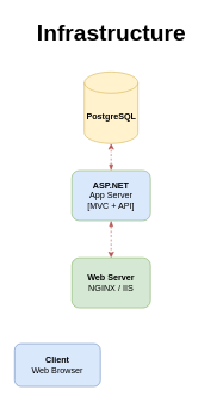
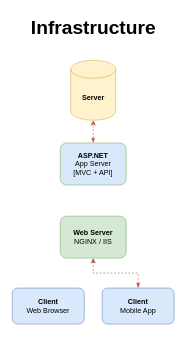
- <mxCell id="2" value="&lt;b&gt;PostgreSQL&lt;/b&gt;" style="shape=cylinder3;whiteSpace=wrap;html=1;boundedLbl=1;backgroundOutline=1;size=15;fillColor=#fff2cc;strokeColor=#d6b656;" parent="1" vertex="1"><mxGeometry x="117.5" y="100" width="75" height="100" as="geometry" /></mxCell>
+ <mxCell id="2" value="&lt;b&gt;Server&lt;/b&gt;" style="shape=cylinder3;whiteSpace=wrap;html=1;boundedLbl=1;backgroundOutline=1;size=15;fillColor=#fff2cc;strokeColor=#d6b656;" parent="1" vertex="1"><mxGeometry x="117.5" y="100" width="75" height="100" as="geometry" /></mxCell>
- <mxCell id="4" style="edgeStyle=orthogonalEdgeStyle;rounded=0;orthogonalLoop=1;jettySize=auto;html=1;exitX=0.5;exitY=1;exitDx=0;exitDy=0;entryX=0.5;entryY=0;entryDx=0;entryDy=0;dashed=1;startArrow=blockThin;startFill=1;fillColor=#f8cecc;strokeColor=#b85450;" parent="1" source="5" target="3" edge="1"><mxGeometry relative="1" as="geometry" /></mxCell>
+ <mxCell id="6" style="edgeStyle=orthogonalEdgeStyle;rounded=0;orthogonalLoop=1;jettySize=auto;html=1;exitX=0.5;exitY=0;exitDx=0;exitDy=0;entryX=0.5;entryY=1;entryDx=0;entryDy=0;dashed=1;startArrow=blockThin;startFill=1;fillColor=#f8cecc;strokeColor=#b85450;" parent="1" source="7" target="3" edge="1"><mxGeometry relative="1" as="geometry" /></mxCell>
+ <mxCell id="7" value="&lt;b&gt;Client&lt;/b&gt;&lt;br&gt;Mobile App" style="rounded=1;whiteSpace=wrap;html=1;fillColor=#dae8fc;strokeColor=#6c8ebf;" parent="1" vertex="1"><mxGeometry x="170" y="480" width="120" height="60" as="geometry" /></mxCell>
